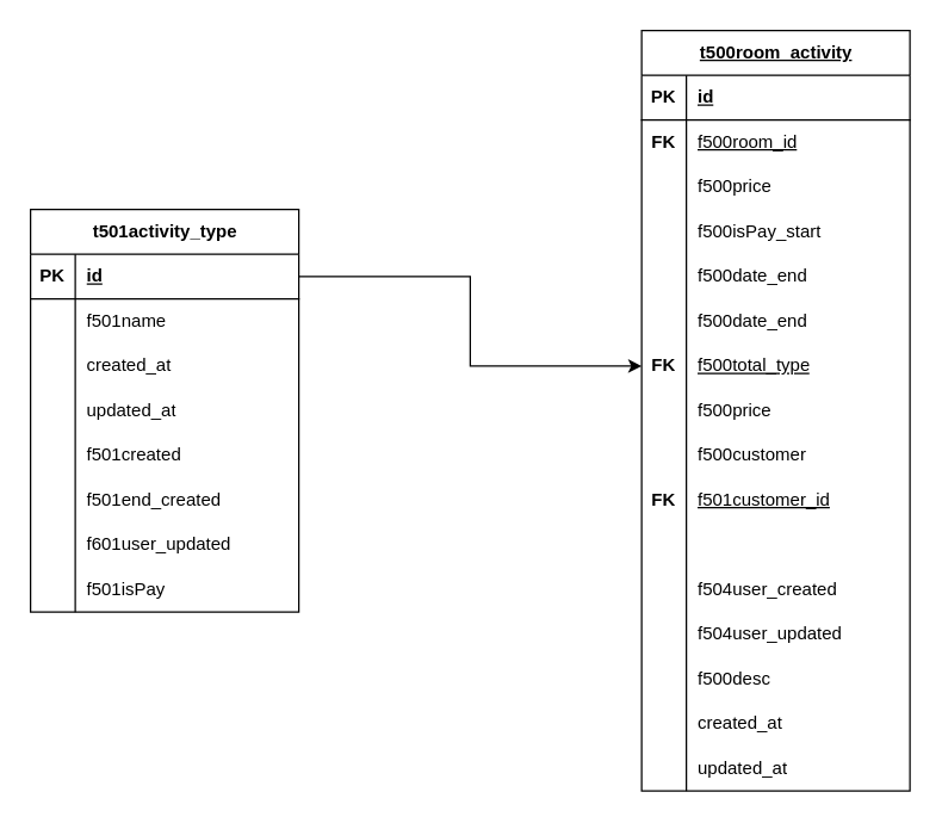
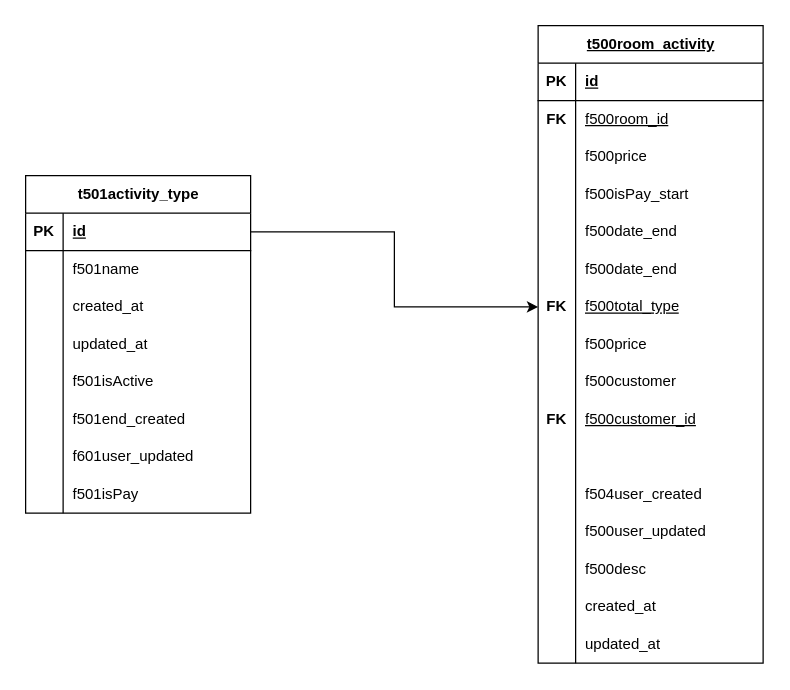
- <mxCell id="66" value="f501created" style="shape=partialRectangle;connectable=0;fillColor=none;top=0;left=0;bottom=0;right=0;align=left;spacingLeft=6;overflow=hidden;whiteSpace=wrap;html=1;" parent="64" vertex="1"><mxGeometry x="30" width="150" height="30" as="geometry"><mxRectangle width="150" height="30" as="alternateBounds" /></mxGeometry></mxCell>
+ <mxCell id="66" value="f501isActive" style="shape=partialRectangle;connectable=0;fillColor=none;top=0;left=0;bottom=0;right=0;align=left;spacingLeft=6;overflow=hidden;whiteSpace=wrap;html=1;" parent="64" vertex="1"><mxGeometry x="30" width="150" height="30" as="geometry"><mxRectangle width="150" height="30" as="alternateBounds" /></mxGeometry></mxCell>
- <mxCell id="32" value="f501customer_id" style="shape=partialRectangle;connectable=0;fillColor=none;top=0;left=0;bottom=0;right=0;align=left;spacingLeft=6;overflow=hidden;whiteSpace=wrap;html=1;fontStyle=4" parent="30" vertex="1"><mxGeometry x="30" width="150" height="30" as="geometry"><mxRectangle width="150" height="30" as="alternateBounds" /></mxGeometry></mxCell>
+ <mxCell id="32" value="f500customer_id" style="shape=partialRectangle;connectable=0;fillColor=none;top=0;left=0;bottom=0;right=0;align=left;spacingLeft=6;overflow=hidden;whiteSpace=wrap;html=1;fontStyle=4" parent="30" vertex="1"><mxGeometry x="30" width="150" height="30" as="geometry"><mxRectangle width="150" height="30" as="alternateBounds" /></mxGeometry></mxCell>
- <mxCell id="41" value="f504user_updated" style="shape=partialRectangle;connectable=0;fillColor=none;top=0;left=0;bottom=0;right=0;align=left;spacingLeft=6;overflow=hidden;whiteSpace=wrap;html=1;fontStyle=0" parent="39" vertex="1"><mxGeometry x="30" width="150" height="30" as="geometry"><mxRectangle width="150" height="30" as="alternateBounds" /></mxGeometry></mxCell>
+ <mxCell id="41" value="f500user_updated" style="shape=partialRectangle;connectable=0;fillColor=none;top=0;left=0;bottom=0;right=0;align=left;spacingLeft=6;overflow=hidden;whiteSpace=wrap;html=1;fontStyle=0" parent="39" vertex="1"><mxGeometry x="30" width="150" height="30" as="geometry"><mxRectangle width="150" height="30" as="alternateBounds" /></mxGeometry></mxCell>
